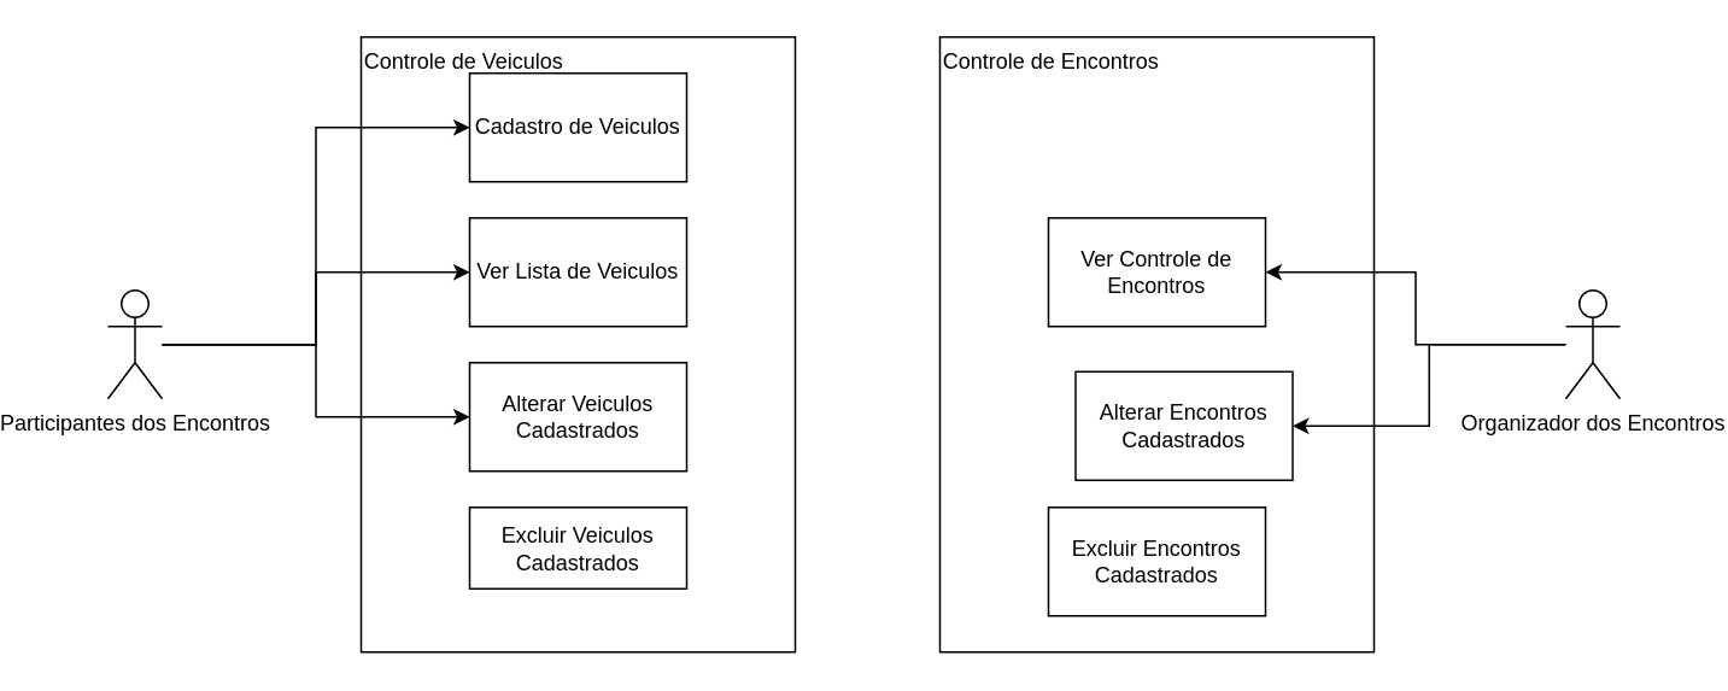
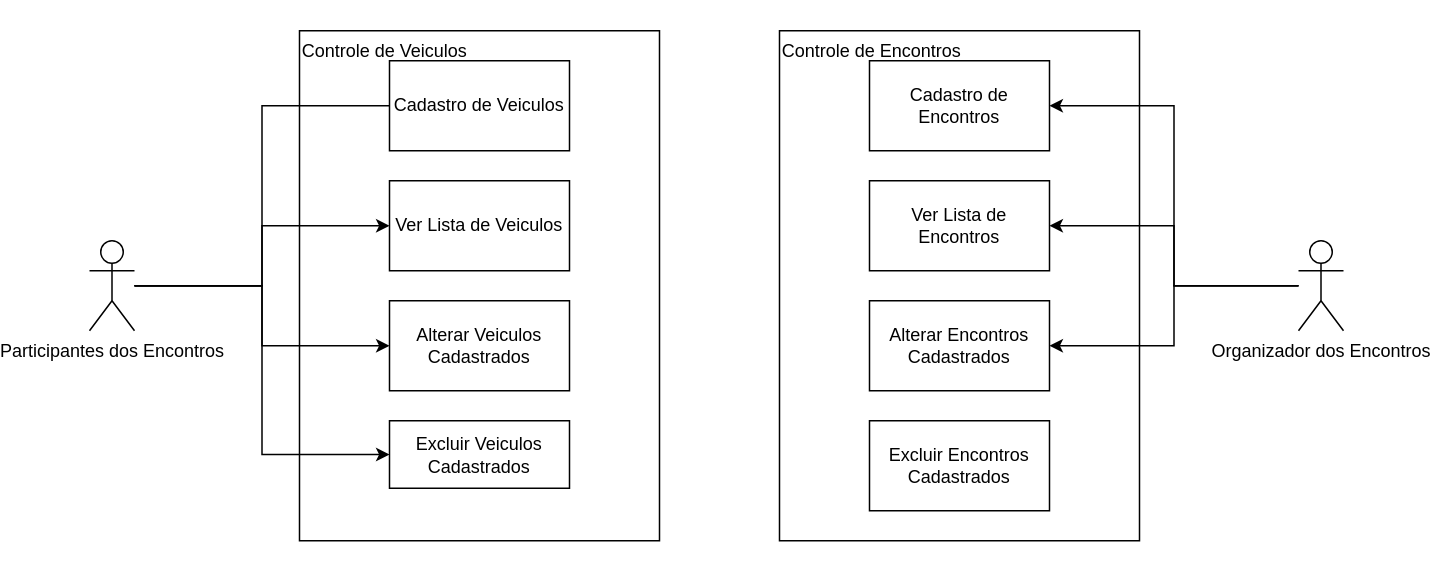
- <mxCell id="2" style="edgeStyle=orthogonalEdgeStyle;rounded=0;orthogonalLoop=1;jettySize=auto;html=1;entryX=0;entryY=0.5;entryDx=0;entryDy=0;" edge="1" parent="1" source="7" target="8"><mxGeometry relative="1" as="geometry" /></mxCell>
+ <mxCell id="2" style="edgeStyle=orthogonalEdgeStyle;rounded=0;orthogonalLoop=1;jettySize=auto;html=1;entryX=0;entryY=0.5;entryDx=0;entryDy=0;endArrow=none;" edge="1" parent="1" source="7" target="8"><mxGeometry relative="1" as="geometry" /></mxCell>
+ <mxCell id="17" value="Cadastro de Encontros" style="rounded=0;whiteSpace=wrap;html=1;" vertex="1" parent="1"><mxGeometry x="540" y="40" width="120" height="60" as="geometry" /></mxCell>
+ <mxCell id="12" style="edgeStyle=orthogonalEdgeStyle;rounded=0;orthogonalLoop=1;jettySize=auto;html=1;entryX=1;entryY=0.5;entryDx=0;entryDy=0;" edge="1" source="16" target="17" parent="1"><mxGeometry relative="1" as="geometry" /></mxCell>
- <mxCell id="18" value="Ver Controle de Encontros" style="rounded=0;whiteSpace=wrap;html=1;" vertex="1" parent="1"><mxGeometry x="540" y="120" width="120" height="60" as="geometry" /></mxCell>
+ <mxCell id="18" value="Ver Lista de Encontros" style="rounded=0;whiteSpace=wrap;html=1;" vertex="1" parent="1"><mxGeometry x="540" y="120" width="120" height="60" as="geometry" /></mxCell>
- <mxCell id="19" value="Alterar Encontros&lt;br&gt;Cadastrados" style="rounded=0;whiteSpace=wrap;html=1;" vertex="1" parent="1"><mxGeometry x="555" y="205" width="120" height="60" as="geometry" /></mxCell>
+ <mxCell id="19" value="Alterar Encontros&lt;br&gt;Cadastrados" style="rounded=0;whiteSpace=wrap;html=1;" vertex="1" parent="1"><mxGeometry x="540" y="200" width="120" height="60" as="geometry" /></mxCell>
+ <mxCell id="6" style="edgeStyle=orthogonalEdgeStyle;rounded=0;orthogonalLoop=1;jettySize=auto;html=1;entryX=0;entryY=0.5;entryDx=0;entryDy=0;" edge="1" parent="1" source="7" target="11"><mxGeometry relative="1" as="geometry" /></mxCell>
